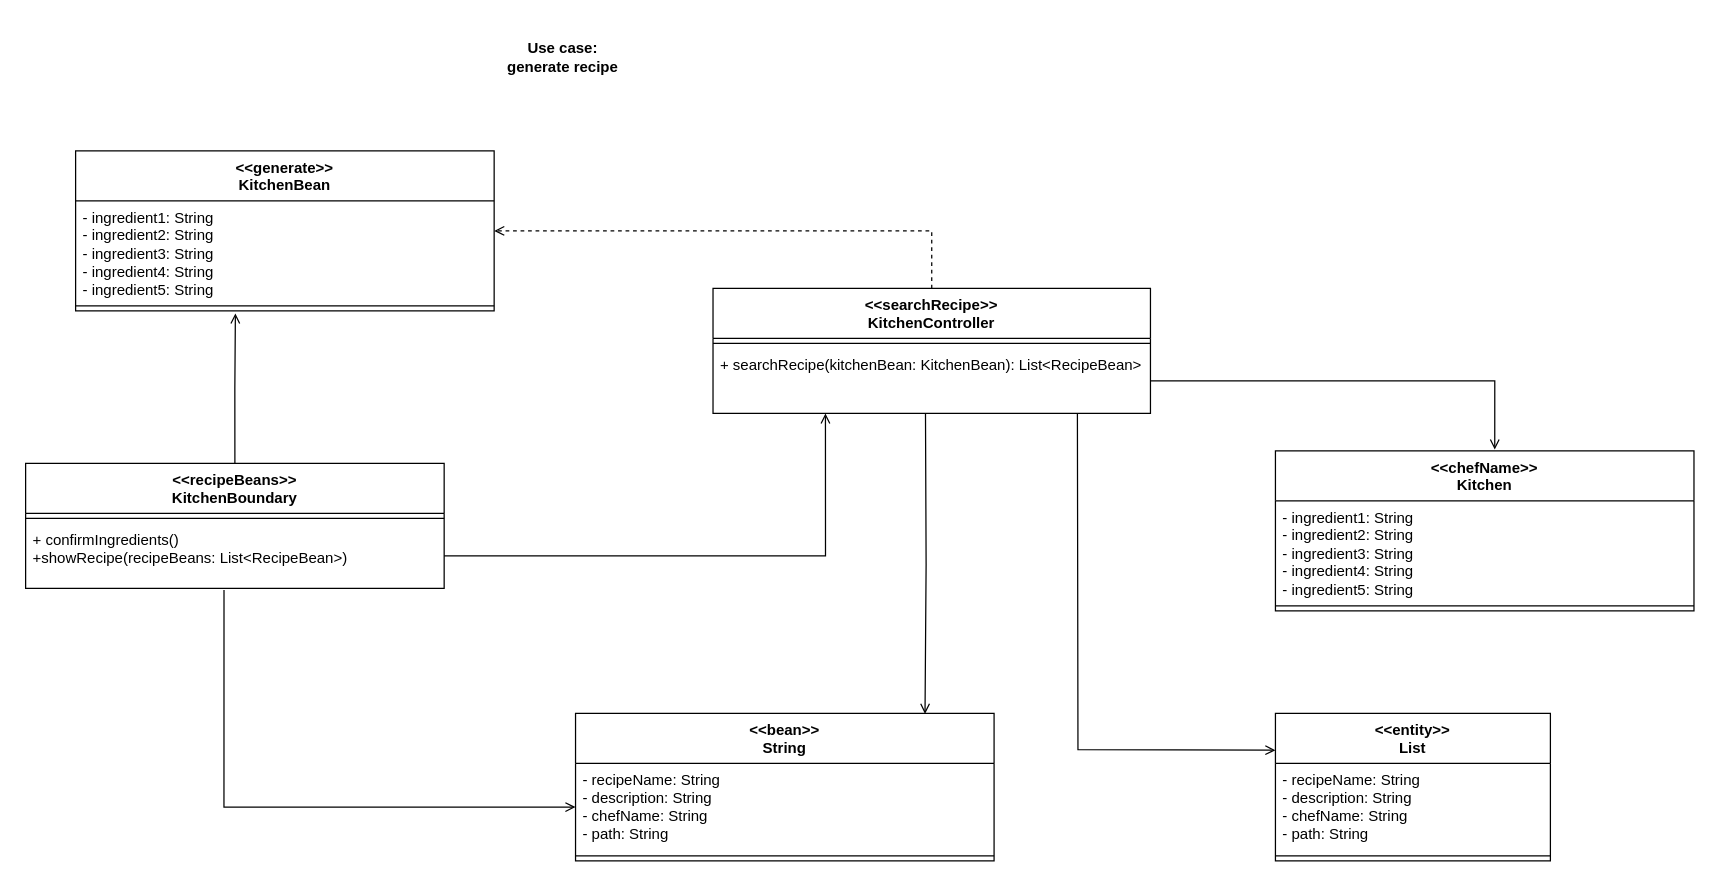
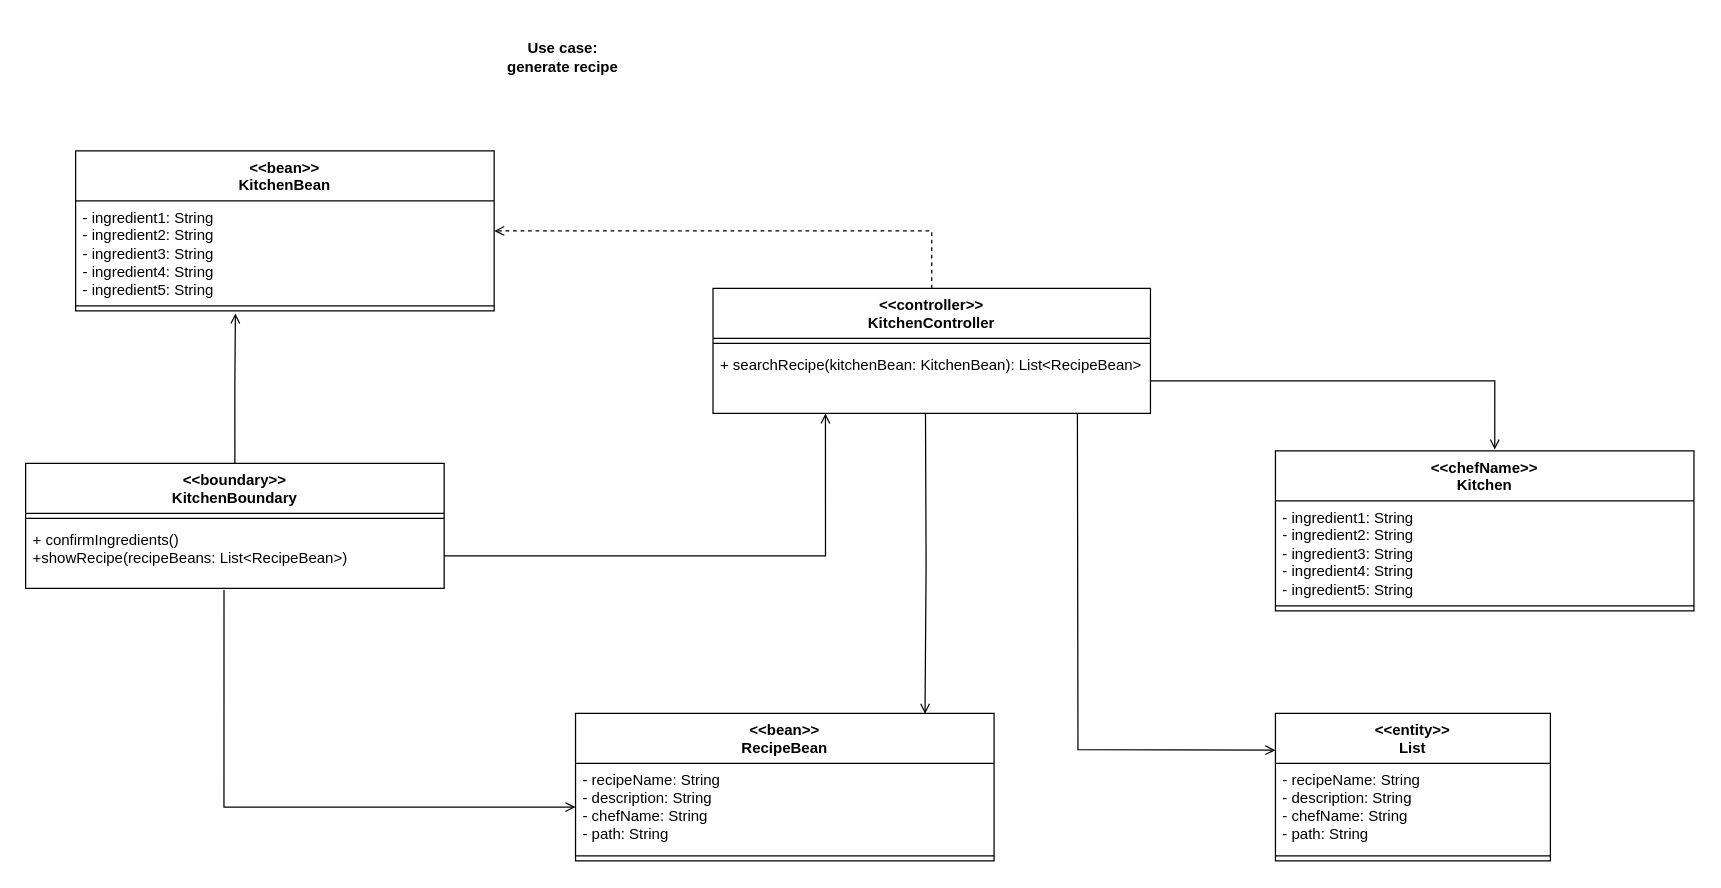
- <mxCell id="18" value="&amp;lt;&amp;lt;generate&amp;gt;&amp;gt;&lt;br&gt;KitchenBean" style="swimlane;fontStyle=1;align=center;verticalAlign=top;childLayout=stackLayout;horizontal=1;startSize=40;horizontalStack=0;resizeParent=1;resizeParentMax=0;resizeLast=0;collapsible=1;marginBottom=0;whiteSpace=wrap;html=1;" parent="1" vertex="1"><mxGeometry x="60" y="120" width="334.88" height="128" as="geometry" /></mxCell>
+ <mxCell id="18" value="&amp;lt;&amp;lt;bean&amp;gt;&amp;gt;&lt;br&gt;KitchenBean" style="swimlane;fontStyle=1;align=center;verticalAlign=top;childLayout=stackLayout;horizontal=1;startSize=40;horizontalStack=0;resizeParent=1;resizeParentMax=0;resizeLast=0;collapsible=1;marginBottom=0;whiteSpace=wrap;html=1;" parent="1" vertex="1"><mxGeometry x="60" y="120" width="334.88" height="128" as="geometry" /></mxCell>
- <mxCell id="3" value="&amp;lt;&amp;lt;searchRecipe&amp;gt;&amp;gt;&lt;br&gt;KitchenController" style="swimlane;fontStyle=1;align=center;verticalAlign=top;childLayout=stackLayout;horizontal=1;startSize=40;horizontalStack=0;resizeParent=1;resizeParentMax=0;resizeLast=0;collapsible=1;marginBottom=0;whiteSpace=wrap;html=1;" parent="1" vertex="1"><mxGeometry x="570" y="230" width="350" height="100" as="geometry" /></mxCell>
+ <mxCell id="3" value="&amp;lt;&amp;lt;controller&amp;gt;&amp;gt;&lt;br&gt;KitchenController" style="swimlane;fontStyle=1;align=center;verticalAlign=top;childLayout=stackLayout;horizontal=1;startSize=40;horizontalStack=0;resizeParent=1;resizeParentMax=0;resizeLast=0;collapsible=1;marginBottom=0;whiteSpace=wrap;html=1;" parent="1" vertex="1"><mxGeometry x="570" y="230" width="350" height="100" as="geometry" /></mxCell>
- <mxCell id="9" value="&amp;lt;&amp;lt;recipeBeans&amp;gt;&amp;gt;&lt;br&gt;KitchenBoundary" style="swimlane;fontStyle=1;align=center;verticalAlign=top;childLayout=stackLayout;horizontal=1;startSize=40;horizontalStack=0;resizeParent=1;resizeParentMax=0;resizeLast=0;collapsible=1;marginBottom=0;whiteSpace=wrap;html=1;" parent="1" vertex="1"><mxGeometry x="20" y="370" width="334.88" height="100" as="geometry" /></mxCell>
+ <mxCell id="9" value="&amp;lt;&amp;lt;boundary&amp;gt;&amp;gt;&lt;br&gt;KitchenBoundary" style="swimlane;fontStyle=1;align=center;verticalAlign=top;childLayout=stackLayout;horizontal=1;startSize=40;horizontalStack=0;resizeParent=1;resizeParentMax=0;resizeLast=0;collapsible=1;marginBottom=0;whiteSpace=wrap;html=1;" parent="1" vertex="1"><mxGeometry x="20" y="370" width="334.88" height="100" as="geometry" /></mxCell>
- <mxCell id="15" value="&amp;lt;&amp;lt;bean&amp;gt;&amp;gt;&lt;br&gt;String" style="swimlane;fontStyle=1;align=center;verticalAlign=top;childLayout=stackLayout;horizontal=1;startSize=40;horizontalStack=0;resizeParent=1;resizeParentMax=0;resizeLast=0;collapsible=1;marginBottom=0;whiteSpace=wrap;html=1;" parent="1" vertex="1"><mxGeometry x="460" y="570" width="334.88" height="118" as="geometry" /></mxCell>
+ <mxCell id="15" value="&amp;lt;&amp;lt;bean&amp;gt;&amp;gt;&lt;br&gt;RecipeBean" style="swimlane;fontStyle=1;align=center;verticalAlign=top;childLayout=stackLayout;horizontal=1;startSize=40;horizontalStack=0;resizeParent=1;resizeParentMax=0;resizeLast=0;collapsible=1;marginBottom=0;whiteSpace=wrap;html=1;" parent="1" vertex="1"><mxGeometry x="460" y="570" width="334.88" height="118" as="geometry" /></mxCell>
